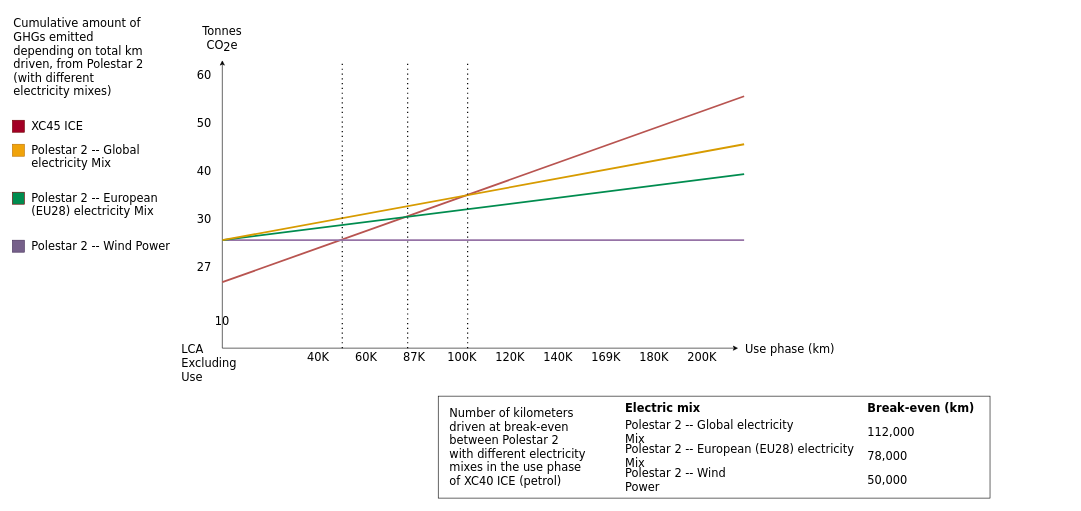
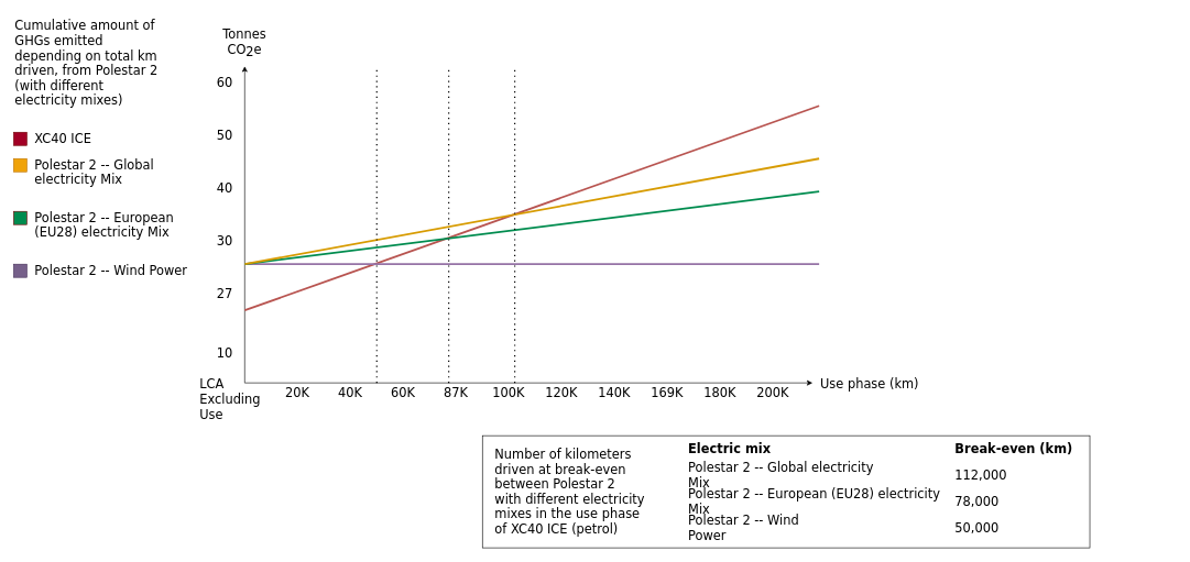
- <mxCell id="34" value="XC45 ICE" style="text;html=1;strokeColor=none;fillColor=none;align=left;verticalAlign=middle;whiteSpace=wrap;rounded=0;fontFamily=Dejavu Sans;fontSize=19;" parent="1" vertex="1"><mxGeometry y="195" width="180" height="30" as="geometry" x="50" /></mxCell>
+ <mxCell id="34" value="XC40 ICE" style="text;html=1;strokeColor=none;fillColor=none;align=left;verticalAlign=middle;whiteSpace=wrap;rounded=0;fontFamily=Dejavu Sans;fontSize=19;" parent="1" vertex="1"><mxGeometry y="195" width="180" height="30" as="geometry" x="50" /></mxCell>
- <mxCell id="5" value="10" style="text;html=1;strokeColor=none;fillColor=none;align=center;verticalAlign=middle;whiteSpace=wrap;rounded=0;fontSize=19;fontFamily=Dejavu Sans;" parent="1" vertex="1"><mxGeometry x="340" y="520" width="60" height="30" as="geometry" /></mxCell>
+ <mxCell id="5" value="10" style="text;html=1;strokeColor=none;fillColor=none;align=center;verticalAlign=middle;whiteSpace=wrap;rounded=0;fontSize=19;fontFamily=Dejavu Sans;" parent="1" vertex="1"><mxGeometry x="310" y="520" width="60" height="30" as="geometry" /></mxCell>
+ <mxCell id="11" value="20K" style="text;html=1;strokeColor=none;fillColor=none;align=center;verticalAlign=middle;whiteSpace=wrap;rounded=0;fontSize=19;fontFamily=Dejavu Sans;" parent="1" vertex="1"><mxGeometry x="420" y="580" width="60" height="30" as="geometry" /></mxCell>
